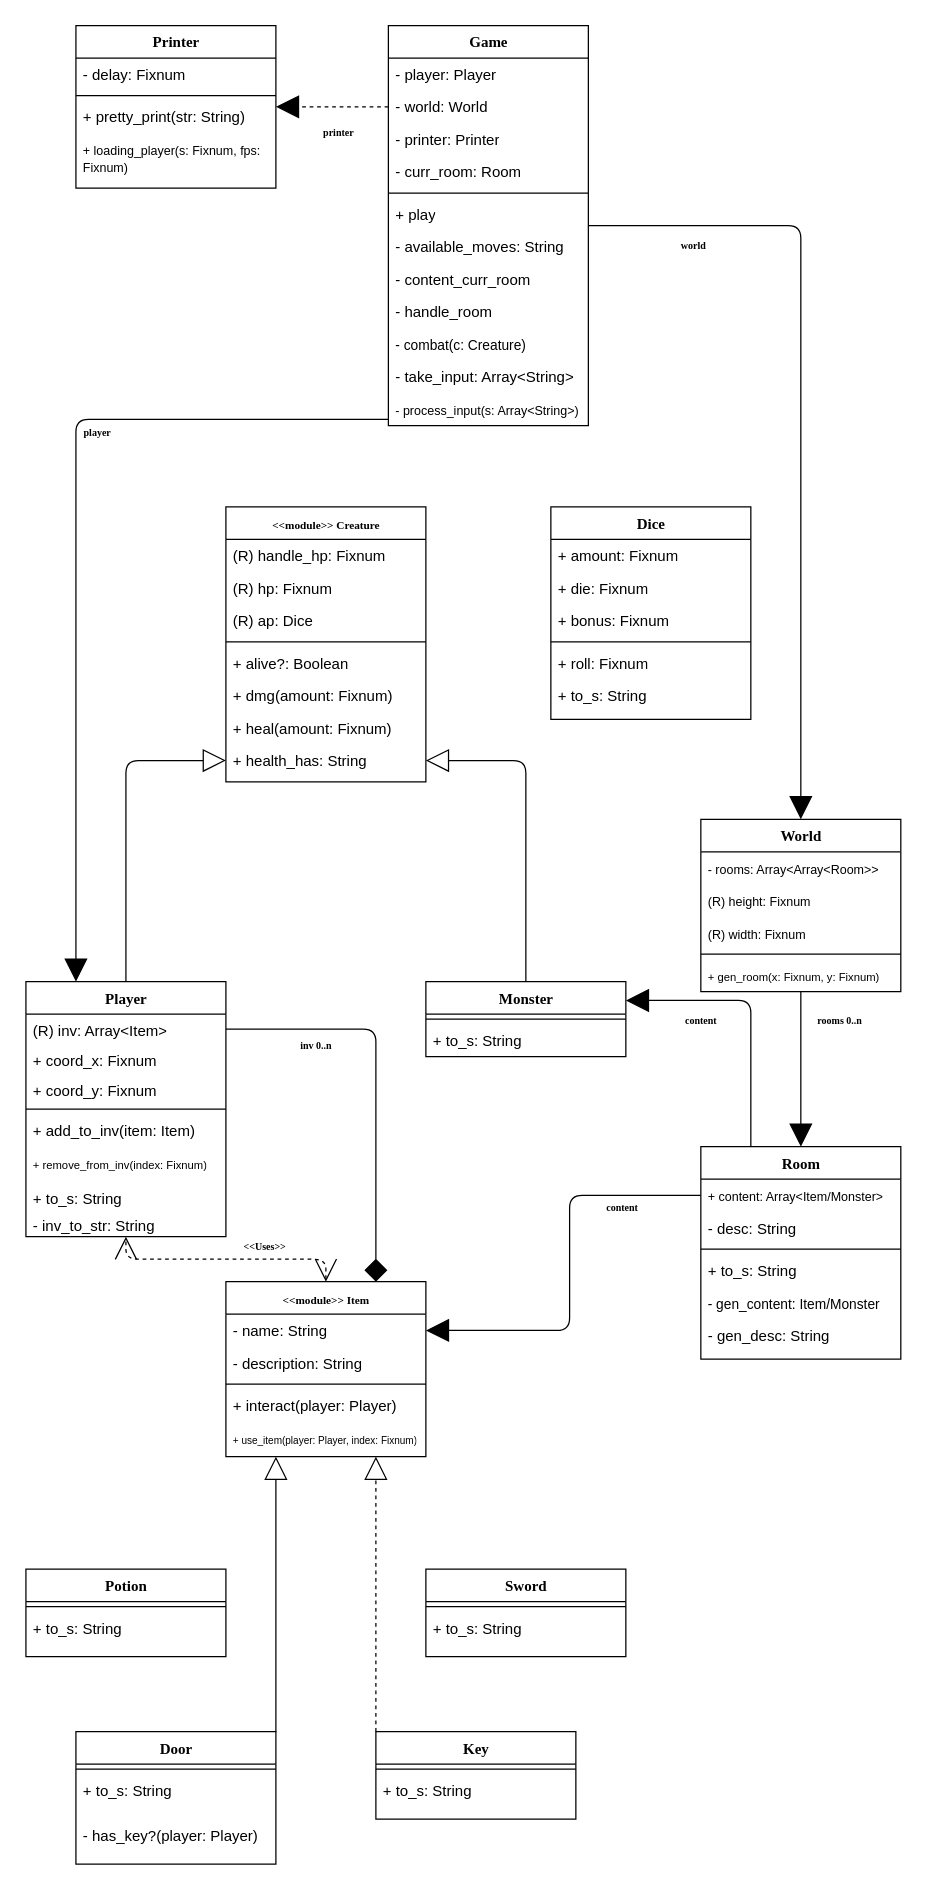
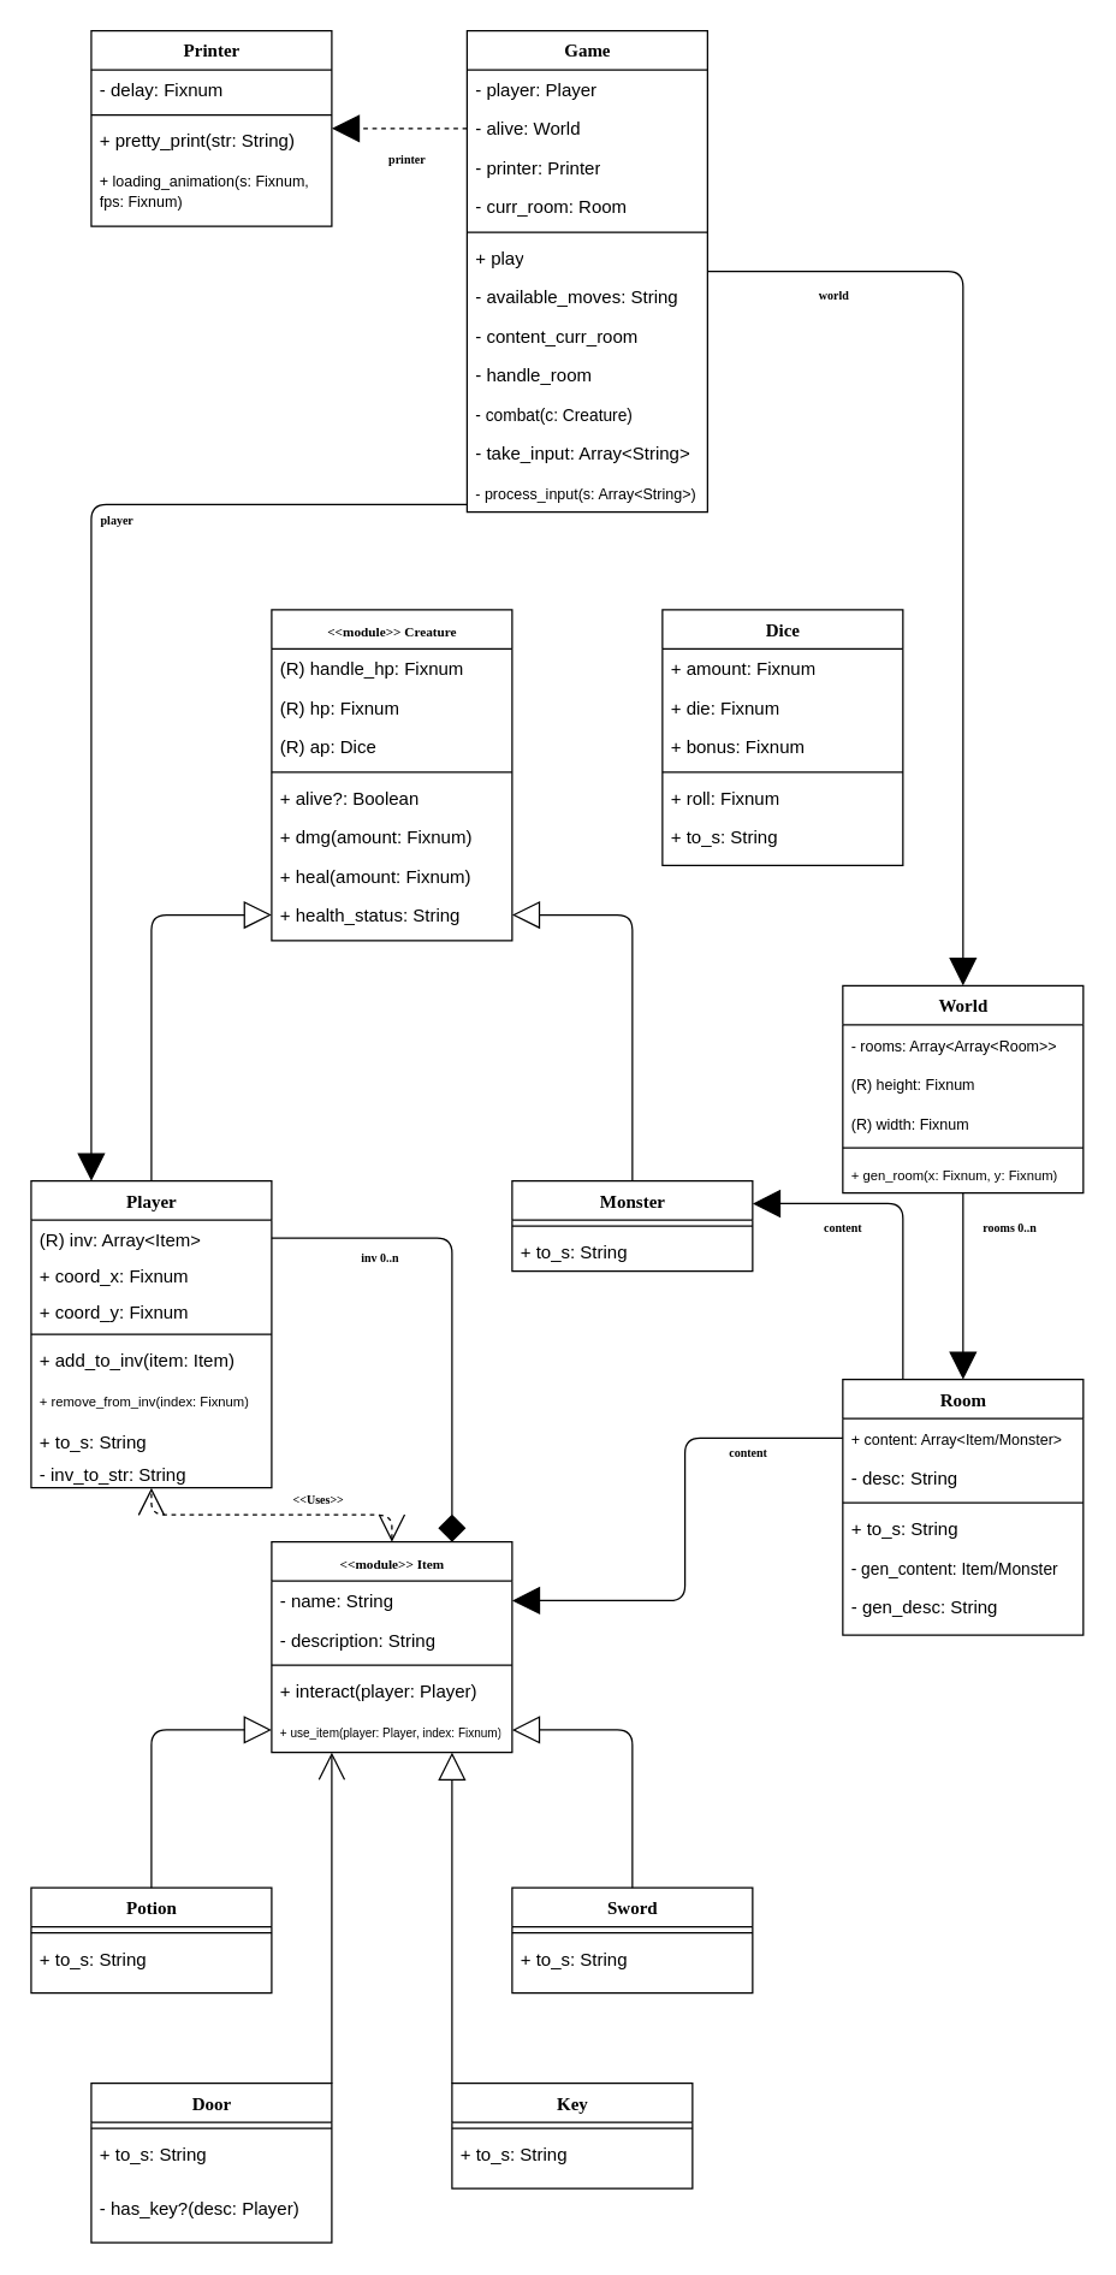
- <mxCell id="68" value="- world: World" style="text;html=1;strokeColor=none;fillColor=none;align=left;verticalAlign=top;spacingLeft=4;spacingRight=4;whiteSpace=wrap;overflow=hidden;rotatable=0;points=[[0,0.5],[1,0.5]];portConstraint=eastwest;" parent="66" vertex="1"><mxGeometry y="52" width="160" height="26" as="geometry" /></mxCell>
+ <mxCell id="68" value="- alive: World" style="text;html=1;strokeColor=none;fillColor=none;align=left;verticalAlign=top;spacingLeft=4;spacingRight=4;whiteSpace=wrap;overflow=hidden;rotatable=0;points=[[0,0.5],[1,0.5]];portConstraint=eastwest;" parent="66" vertex="1"><mxGeometry y="52" width="160" height="26" as="geometry" /></mxCell>
- <mxCell id="83" value="&lt;font style=&quot;font-size: 10px&quot;&gt;+ loading_player(s: Fixnum, fps: Fixnum)&lt;/font&gt;" style="text;html=1;strokeColor=none;fillColor=none;align=left;verticalAlign=top;spacingLeft=4;spacingRight=4;whiteSpace=wrap;overflow=hidden;rotatable=0;points=[[0,0.5],[1,0.5]];portConstraint=eastwest;" parent="79" vertex="1"><mxGeometry y="86" width="160" height="44" as="geometry" /></mxCell>
+ <mxCell id="83" value="&lt;font style=&quot;font-size: 10px&quot;&gt;+ loading_animation(s: Fixnum, fps: Fixnum)&lt;/font&gt;" style="text;html=1;strokeColor=none;fillColor=none;align=left;verticalAlign=top;spacingLeft=4;spacingRight=4;whiteSpace=wrap;overflow=hidden;rotatable=0;points=[[0,0.5],[1,0.5]];portConstraint=eastwest;" parent="79" vertex="1"><mxGeometry y="86" width="160" height="44" as="geometry" /></mxCell>
- <mxCell id="10" value="+ health_has: String" style="text;html=1;strokeColor=none;fillColor=none;align=left;verticalAlign=top;spacingLeft=4;spacingRight=4;whiteSpace=wrap;overflow=hidden;rotatable=0;points=[[0,0.5],[1,0.5]];portConstraint=eastwest;" parent="2" vertex="1"><mxGeometry y="190" width="160" height="26" as="geometry" /></mxCell>
+ <mxCell id="10" value="+ health_status: String" style="text;html=1;strokeColor=none;fillColor=none;align=left;verticalAlign=top;spacingLeft=4;spacingRight=4;whiteSpace=wrap;overflow=hidden;rotatable=0;points=[[0,0.5],[1,0.5]];portConstraint=eastwest;" parent="2" vertex="1"><mxGeometry y="190" width="160" height="26" as="geometry" /></mxCell>
+ <mxCell id="31" style="edgeStyle=orthogonalEdgeStyle;orthogonalLoop=1;jettySize=auto;html=1;exitX=0.5;exitY=0;exitDx=0;exitDy=0;entryX=0;entryY=0.5;entryDx=0;entryDy=0;labelBackgroundColor=none;fontFamily=Verdana;fontSize=12;startFill=0;endArrow=block;endFill=0;startSize=8;endSize=16;" parent="1" source="32" target="30" edge="1"><mxGeometry relative="1" as="geometry" /></mxCell>
+ <mxCell id="35" style="edgeStyle=orthogonalEdgeStyle;orthogonalLoop=1;jettySize=auto;html=1;exitX=0.5;exitY=0;exitDx=0;exitDy=0;entryX=1;entryY=0.5;entryDx=0;entryDy=0;labelBackgroundColor=none;fontFamily=Verdana;fontSize=12;startFill=0;endArrow=block;endFill=0;startSize=8;endSize=16;" parent="1" source="36" target="30" edge="1"><mxGeometry relative="1" as="geometry" /></mxCell>
- <mxCell id="85" style="edgeStyle=orthogonalEdgeStyle;orthogonalLoop=1;jettySize=auto;html=1;exitX=1;exitY=0;exitDx=0;exitDy=0;entryX=0.25;entryY=1;entryDx=0;entryDy=0;labelBackgroundColor=none;fontFamily=Verdana;fontSize=12;startFill=0;endArrow=block;endFill=0;startSize=8;endSize=16;" parent="1" source="86" target="25" edge="1"><mxGeometry relative="1" as="geometry" /></mxCell>
+ <mxCell id="85" style="edgeStyle=orthogonalEdgeStyle;orthogonalLoop=1;jettySize=auto;html=1;exitX=1;exitY=0;exitDx=0;exitDy=0;entryX=0.25;entryY=1;entryDx=0;entryDy=0;labelBackgroundColor=none;fontFamily=Verdana;fontSize=12;startFill=0;endArrow=open;endFill=0;startSize=8;endSize=16;" parent="1" source="86" target="25" edge="1"><mxGeometry relative="1" as="geometry" /></mxCell>
- <mxCell id="90" style="edgeStyle=orthogonalEdgeStyle;orthogonalLoop=1;jettySize=auto;html=1;exitX=0;exitY=0;exitDx=0;exitDy=0;entryX=0.75;entryY=1;entryDx=0;entryDy=0;labelBackgroundColor=none;fontFamily=Verdana;fontSize=12;startFill=0;endArrow=block;endFill=0;startSize=8;endSize=16;dashed=1;" parent="1" source="91" target="25" edge="1"><mxGeometry relative="1" as="geometry" /></mxCell>
+ <mxCell id="90" style="edgeStyle=orthogonalEdgeStyle;orthogonalLoop=1;jettySize=auto;html=1;exitX=0;exitY=0;exitDx=0;exitDy=0;entryX=0.75;entryY=1;entryDx=0;entryDy=0;labelBackgroundColor=none;fontFamily=Verdana;fontSize=12;startFill=0;endArrow=block;endFill=0;startSize=8;endSize=16;" parent="1" source="91" target="25" edge="1"><mxGeometry relative="1" as="geometry" /></mxCell>
- <mxCell id="89" value="- has_key?(player: Player)" style="text;html=1;strokeColor=none;fillColor=none;align=left;verticalAlign=top;spacingLeft=4;spacingRight=4;whiteSpace=wrap;overflow=hidden;rotatable=0;points=[[0,0.5],[1,0.5]];portConstraint=eastwest;" vertex="1" parent="86"><mxGeometry y="70" width="160" height="36" as="geometry" /></mxCell>
+ <mxCell id="89" value="- has_key?(desc: Player)" style="text;html=1;strokeColor=none;fillColor=none;align=left;verticalAlign=top;spacingLeft=4;spacingRight=4;whiteSpace=wrap;overflow=hidden;rotatable=0;points=[[0,0.5],[1,0.5]];portConstraint=eastwest;" vertex="1" parent="86"><mxGeometry y="70" width="160" height="36" as="geometry" /></mxCell>
